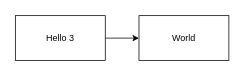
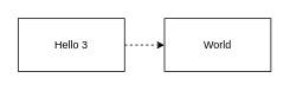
- <mxCell id="2" style="edgeStyle=orthogonalEdgeStyle;rounded=0;orthogonalLoop=1;jettySize=auto;html=1;" parent="1" source="3" target="4" edge="1"><mxGeometry relative="1" as="geometry" /></mxCell>
+ <mxCell id="2" style="edgeStyle=orthogonalEdgeStyle;rounded=0;orthogonalLoop=1;jettySize=auto;html=1;dashed=1;" parent="1" source="3" target="4" edge="1"><mxGeometry relative="1" as="geometry" /></mxCell>
